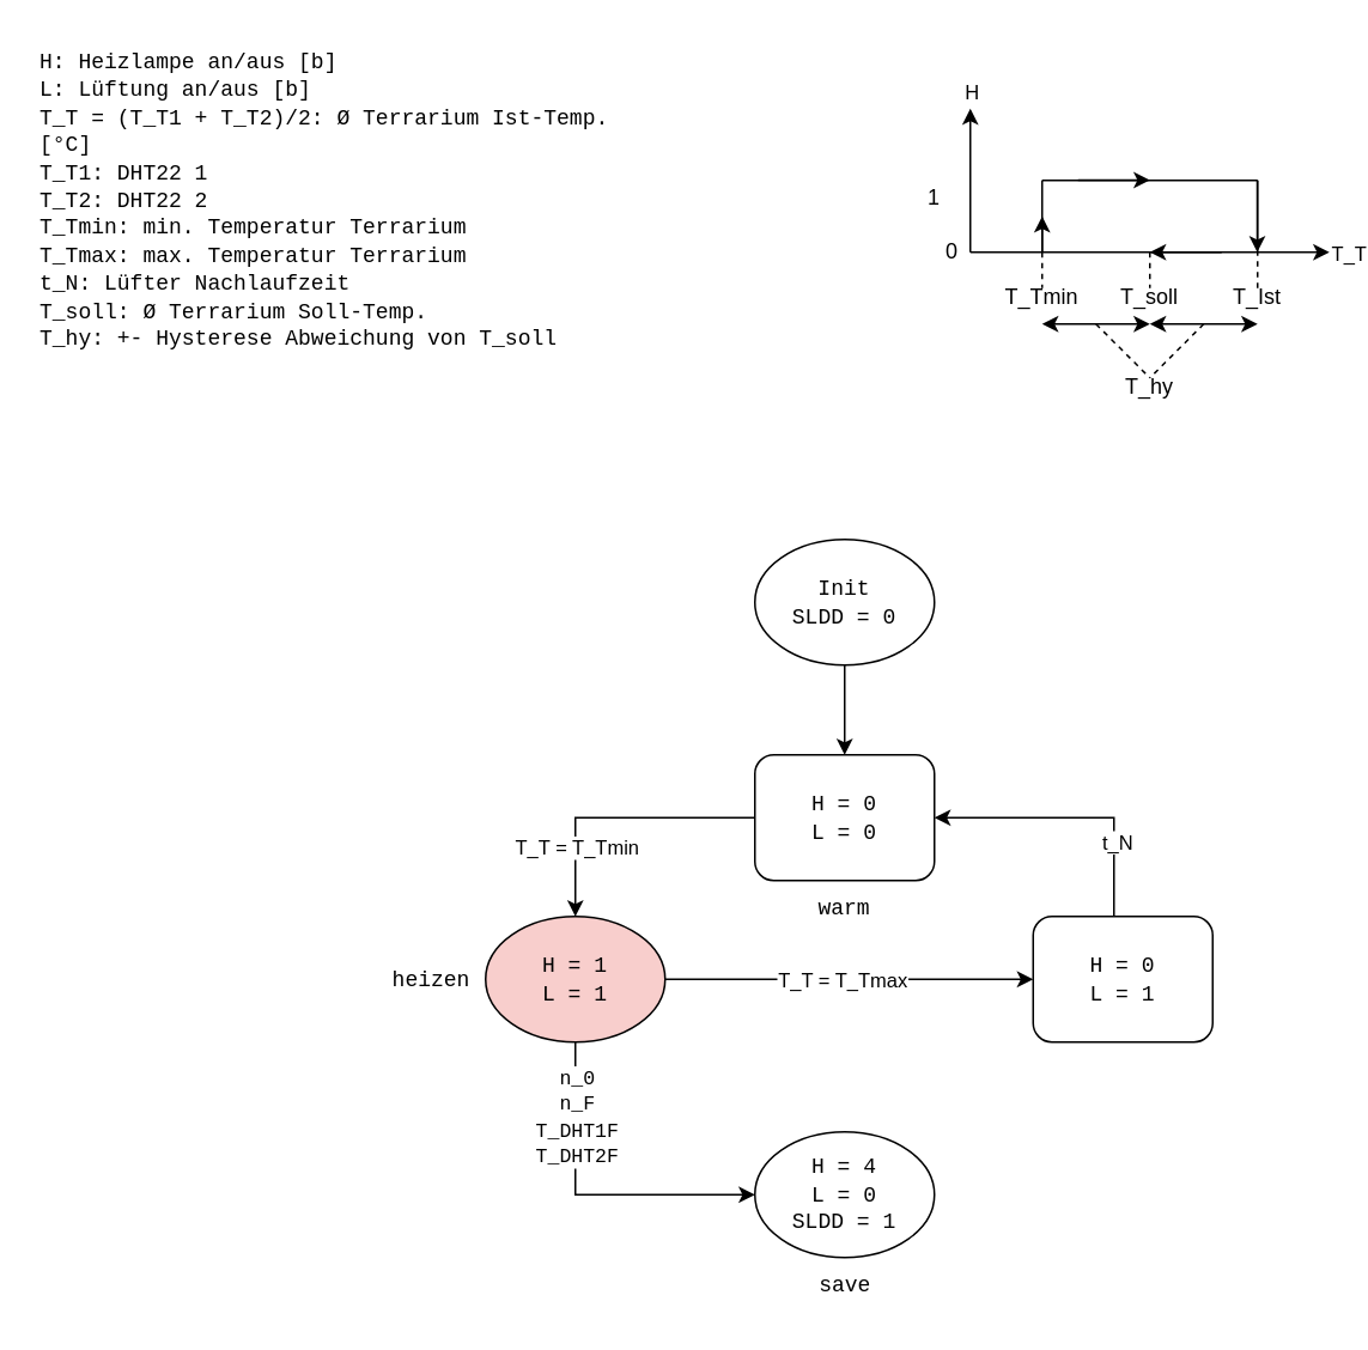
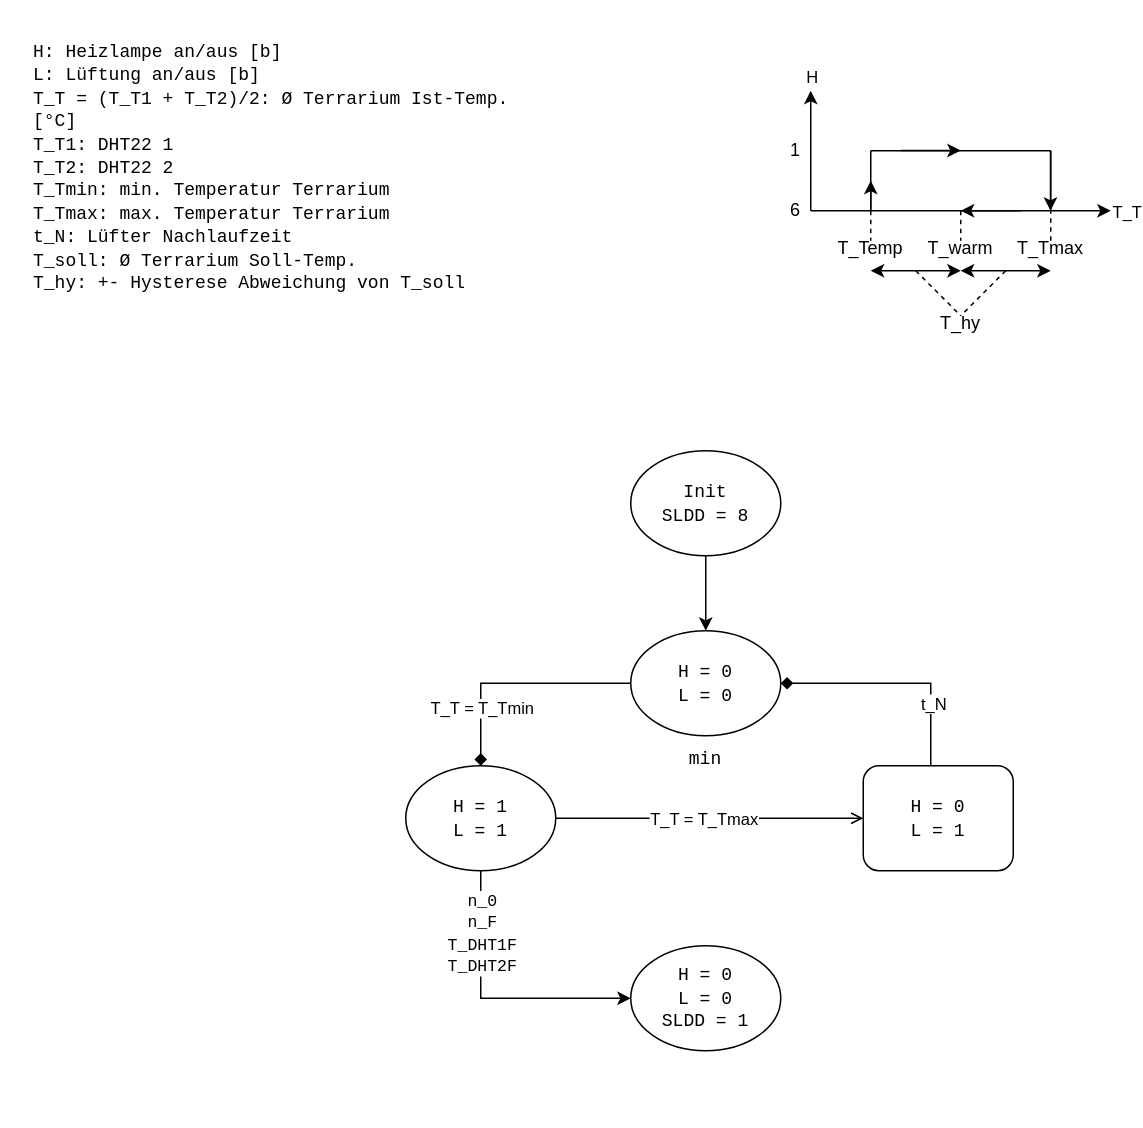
- <mxCell id="31" value="1" style="text;html=1;align=center;verticalAlign=middle;whiteSpace=wrap;rounded=0;" parent="1" vertex="1"><mxGeometry x="510" y="100" width="20" height="20" as="geometry" /></mxCell>
+ <mxCell id="31" value="1" style="text;html=1;align=center;verticalAlign=middle;whiteSpace=wrap;rounded=0;" parent="1" vertex="1"><mxGeometry x="520" y="90" width="20" height="20" as="geometry" /></mxCell>
- <mxCell id="28" value="0" style="text;html=1;align=center;verticalAlign=middle;whiteSpace=wrap;rounded=0;" parent="1" vertex="1"><mxGeometry x="520" y="130" width="20" height="20" as="geometry" /></mxCell>
+ <mxCell id="28" value="6" style="text;html=1;align=center;verticalAlign=middle;whiteSpace=wrap;rounded=0;" parent="1" vertex="1"><mxGeometry x="520" y="130" width="20" height="20" as="geometry" /></mxCell>
- <mxCell id="30" value="T_Tmin" style="text;html=1;align=center;verticalAlign=middle;whiteSpace=wrap;rounded=0;" parent="1" vertex="1"><mxGeometry x="550" y="160" width="60" height="10" as="geometry" /></mxCell>
+ <mxCell id="30" value="T_Temp" style="text;html=1;align=center;verticalAlign=middle;whiteSpace=wrap;rounded=0;" parent="1" vertex="1"><mxGeometry x="550" y="160" width="60" height="10" as="geometry" /></mxCell>
- <mxCell id="34" value="T_soll" style="text;html=1;align=center;verticalAlign=middle;whiteSpace=wrap;rounded=0;" parent="1" vertex="1"><mxGeometry x="610" y="160" width="60" height="10" as="geometry" /></mxCell>
+ <mxCell id="34" value="T_warm" style="text;html=1;align=center;verticalAlign=middle;whiteSpace=wrap;rounded=0;" parent="1" vertex="1"><mxGeometry x="610" y="160" width="60" height="10" as="geometry" /></mxCell>
- <mxCell id="29" value="T_Ist" style="text;html=1;align=center;verticalAlign=middle;whiteSpace=wrap;rounded=0;" parent="1" vertex="1"><mxGeometry x="670" y="160" width="60" height="10" as="geometry" /></mxCell>
+ <mxCell id="29" value="T_Tmax" style="text;html=1;align=center;verticalAlign=middle;whiteSpace=wrap;rounded=0;" parent="1" vertex="1"><mxGeometry x="670" y="160" width="60" height="10" as="geometry" /></mxCell>
- <mxCell id="3" value="&lt;font face=&quot;Courier New&quot;&gt;Init&lt;br&gt;SLDD = 0&lt;/font&gt;&lt;font face=&quot;Courier New&quot;&gt;&lt;br&gt;&lt;/font&gt;" style="ellipse;whiteSpace=wrap;html=1;" parent="1" vertex="1"><mxGeometry x="420" y="300" width="100" height="70" as="geometry" /></mxCell>
+ <mxCell id="3" value="&lt;font face=&quot;Courier New&quot;&gt;Init&lt;br&gt;SLDD = 8&lt;/font&gt;&lt;font face=&quot;Courier New&quot;&gt;&lt;br&gt;&lt;/font&gt;" style="ellipse;whiteSpace=wrap;html=1;" parent="1" vertex="1"><mxGeometry x="420" y="300" width="100" height="70" as="geometry" /></mxCell>
- <mxCell id="6" value="&lt;font face=&quot;Courier New&quot;&gt;H = 0&lt;br&gt;L = 0&lt;/font&gt;" style="whiteSpace=wrap;html=1;rounded=1;" parent="5" vertex="1"><mxGeometry x="15" width="100" height="70" as="geometry" /></mxCell>
+ <mxCell id="6" value="&lt;font face=&quot;Courier New&quot;&gt;H = 0&lt;br&gt;L = 0&lt;/font&gt;" style="ellipse;whiteSpace=wrap;html=1;" parent="5" vertex="1"><mxGeometry x="15" width="100" height="70" as="geometry" /></mxCell>
- <mxCell id="12" style="edgeStyle=orthogonalEdgeStyle;rounded=0;orthogonalLoop=1;jettySize=auto;html=1;entryX=1;entryY=0.5;entryDx=0;entryDy=0;" parent="1" source="18" target="6" edge="1"><mxGeometry relative="1" as="geometry"><Array as="points"><mxPoint x="620" y="455" /></Array></mxGeometry></mxCell>
+ <mxCell id="12" style="edgeStyle=orthogonalEdgeStyle;rounded=0;orthogonalLoop=1;jettySize=auto;html=1;entryX=1;entryY=0.5;entryDx=0;entryDy=0;endArrow=diamond;" parent="1" source="18" target="6" edge="1"><mxGeometry relative="1" as="geometry"><Array as="points"><mxPoint x="620" y="455" /></Array></mxGeometry></mxCell>
- <mxCell id="10" style="edgeStyle=orthogonalEdgeStyle;rounded=0;orthogonalLoop=1;jettySize=auto;html=1;" parent="1" source="6" target="16" edge="1"><mxGeometry relative="1" as="geometry" /></mxCell>
+ <mxCell id="10" style="edgeStyle=orthogonalEdgeStyle;rounded=0;orthogonalLoop=1;jettySize=auto;html=1;endArrow=diamond;" parent="1" source="6" target="16" edge="1"><mxGeometry relative="1" as="geometry" /></mxCell>
- <mxCell id="7" value="&lt;font face=&quot;Courier New&quot;&gt;warm&lt;/font&gt;" style="text;html=1;align=center;verticalAlign=middle;whiteSpace=wrap;rounded=0;" parent="5" vertex="1"><mxGeometry y="70" width="130" height="30" as="geometry" /></mxCell>
+ <mxCell id="7" value="&lt;font face=&quot;Courier New&quot;&gt;min&lt;/font&gt;" style="text;html=1;align=center;verticalAlign=middle;whiteSpace=wrap;rounded=0;" parent="5" vertex="1"><mxGeometry y="70" width="130" height="30" as="geometry" /></mxCell>
- <mxCell id="17" value="&lt;font face=&quot;Courier New&quot;&gt;heizen&lt;/font&gt;" style="text;html=1;align=center;verticalAlign=middle;whiteSpace=wrap;rounded=0;" parent="1" vertex="1"><mxGeometry x="210" y="530" width="60" height="30" as="geometry" /></mxCell>
- <mxCell id="16" value="&lt;font face=&quot;Courier New&quot;&gt;H = 1&lt;br&gt;L = 1&lt;/font&gt;" style="ellipse;whiteSpace=wrap;html=1;fillColor=#f8cecc;" parent="1" vertex="1"><mxGeometry x="270" y="510" width="100" height="70" as="geometry" /></mxCell>
+ <mxCell id="16" value="&lt;font face=&quot;Courier New&quot;&gt;H = 1&lt;br&gt;L = 1&lt;/font&gt;" style="ellipse;whiteSpace=wrap;html=1;" parent="1" vertex="1"><mxGeometry x="270" y="510" width="100" height="70" as="geometry" /></mxCell>
- <mxCell id="8" style="edgeStyle=orthogonalEdgeStyle;rounded=0;orthogonalLoop=1;jettySize=auto;html=1;entryX=0;entryY=0.5;entryDx=0;entryDy=0;" parent="1" source="16" target="18" edge="1"><mxGeometry relative="1" as="geometry" /></mxCell>
+ <mxCell id="8" style="edgeStyle=orthogonalEdgeStyle;rounded=0;orthogonalLoop=1;jettySize=auto;html=1;entryX=0;entryY=0.5;entryDx=0;entryDy=0;endArrow=open;" parent="1" source="16" target="18" edge="1"><mxGeometry relative="1" as="geometry" /></mxCell>
- <mxCell id="44" value="&lt;font face=&quot;Courier New&quot;&gt;H = 4&lt;br&gt;L = 0&lt;br&gt;SLDD = 1&lt;br&gt;&lt;/font&gt;" style="ellipse;whiteSpace=wrap;html=1;" parent="43" vertex="1"><mxGeometry width="100" height="70" as="geometry" /></mxCell>
+ <mxCell id="44" value="&lt;font face=&quot;Courier New&quot;&gt;H = 0&lt;br&gt;L = 0&lt;br&gt;SLDD = 1&lt;br&gt;&lt;/font&gt;" style="ellipse;whiteSpace=wrap;html=1;" parent="43" vertex="1"><mxGeometry width="100" height="70" as="geometry" /></mxCell>
- <mxCell id="45" value="&lt;font face=&quot;Courier New&quot;&gt;save&lt;/font&gt;" style="text;html=1;align=center;verticalAlign=middle;whiteSpace=wrap;rounded=0;" parent="43" vertex="1"><mxGeometry x="27.5" y="70" width="45" height="30" as="geometry" /></mxCell>
